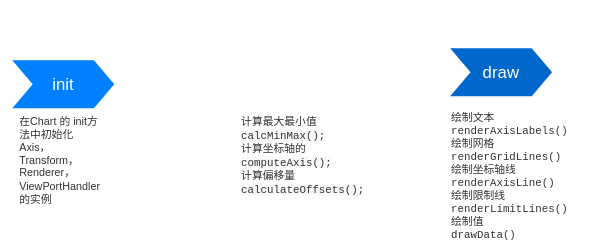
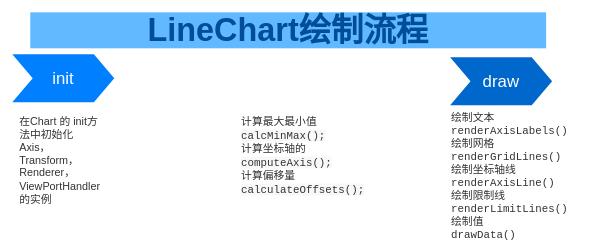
+ <mxCell id="4" value="LineChart绘制流程" style="text;html=1;strokeColor=none;fillColor=#61BAFF;align=center;verticalAlign=middle;whiteSpace=wrap;fontSize=54;fontStyle=1;fontColor=#004D99;" parent="1" vertex="1"><mxGeometry x="50" y="20" width="860" height="60" as="geometry" /></mxCell>
- <mxCell id="3" value="draw" style="shape=step;whiteSpace=wrap;html=1;fontSize=28;fillColor=#0067CC;fontColor=#FFFFFF;strokeColor=none;" parent="1" vertex="1"><mxGeometry x="750" y="80" width="170" height="80" as="geometry" /></mxCell>
+ <mxCell id="3" value="draw" style="shape=step;whiteSpace=wrap;html=1;fontSize=28;fillColor=#0067CC;fontColor=#FFFFFF;strokeColor=none;" parent="1" vertex="1"><mxGeometry x="750" y="95" width="170" height="80" as="geometry" /></mxCell>
- <mxCell id="2" value="init" style="shape=step;whiteSpace=wrap;html=1;fontSize=28;fillColor=#0080FF;fontColor=#FFFFFF;strokeColor=none;" parent="1" vertex="1"><mxGeometry x="20" y="100" width="170" height="80" as="geometry" /></mxCell>
+ <mxCell id="2" value="init" style="shape=step;whiteSpace=wrap;html=1;fontSize=28;fillColor=#0080FF;fontColor=#FFFFFF;strokeColor=none;" parent="1" vertex="1"><mxGeometry x="20" y="90" width="170" height="80" as="geometry" /></mxCell>
